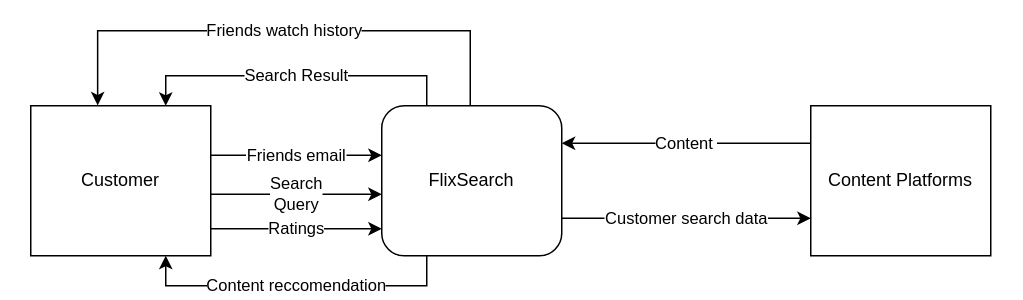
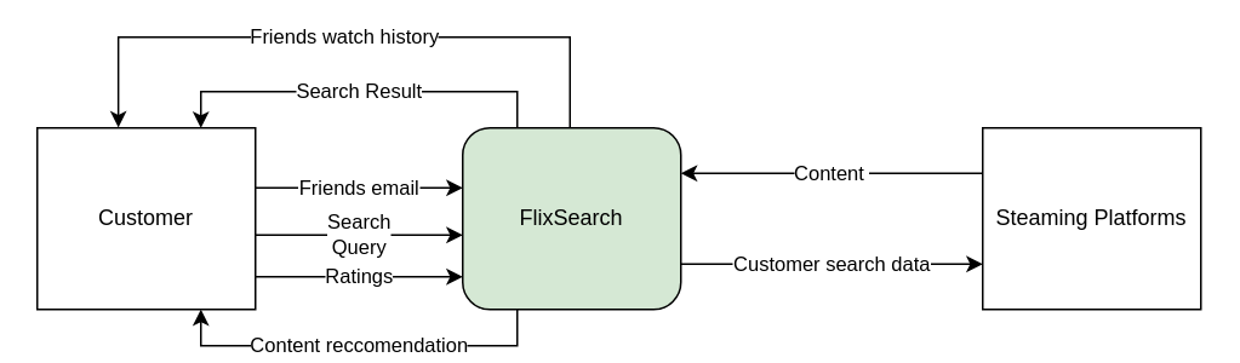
- <mxCell id="6" value="FlixSearch" style="rounded=1;whiteSpace=wrap;html=1;fontSize=12;glass=0;strokeWidth=1;shadow=0;" parent="1" vertex="1"><mxGeometry x="254" y="70" width="120" height="100" as="geometry" /></mxCell>
+ <mxCell id="6" value="FlixSearch" style="rounded=1;whiteSpace=wrap;html=1;fontSize=12;glass=0;strokeWidth=1;shadow=0;fillColor=#d5e8d4;" parent="1" vertex="1"><mxGeometry x="254" y="70" width="120" height="100" as="geometry" /></mxCell>
- <mxCell id="13" value="Content Platforms" style="rounded=0;whiteSpace=wrap;html=1;" parent="1" vertex="1"><mxGeometry x="540" y="70" width="120" height="100" as="geometry" /></mxCell>
+ <mxCell id="13" value="Steaming Platforms" style="rounded=0;whiteSpace=wrap;html=1;" parent="1" vertex="1"><mxGeometry x="540" y="70" width="120" height="100" as="geometry" /></mxCell>
